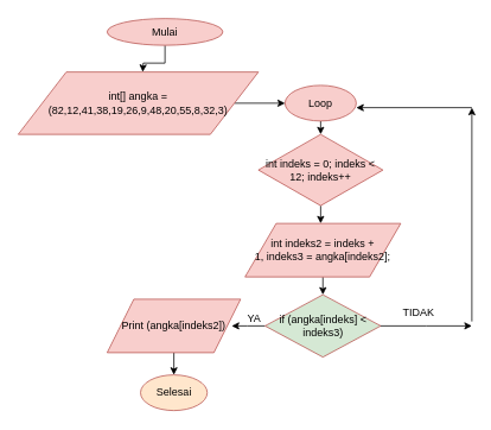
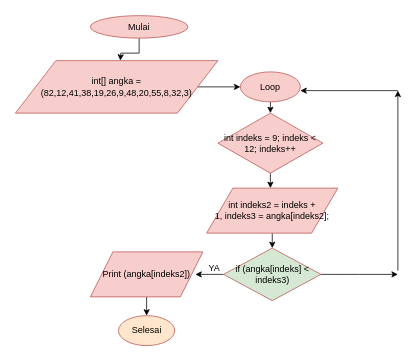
- <mxCell id="9" value="int indeks = 0; indeks &amp;lt; 12; indeks++" style="rhombus;whiteSpace=wrap;html=1;fillColor=#f8cecc;strokeColor=#b85450;" vertex="1" parent="1"><mxGeometry x="290" y="150" width="140" height="80" as="geometry" /></mxCell>
+ <mxCell id="9" value="int indeks = 9; indeks &amp;lt; 12; indeks++" style="rhombus;whiteSpace=wrap;html=1;fillColor=#f8cecc;strokeColor=#b85450;" vertex="1" parent="1"><mxGeometry x="290" y="150" width="140" height="80" as="geometry" /></mxCell>
- <mxCell id="20" value="TIDAK" style="text;html=1;align=center;verticalAlign=middle;resizable=0;points=[];autosize=1;" vertex="1" parent="1"><mxGeometry x="445" y="340" width="50" height="20" as="geometry" /></mxCell>
